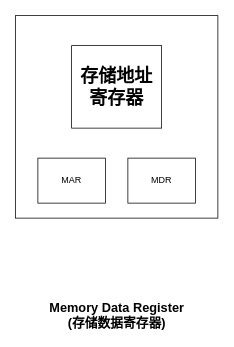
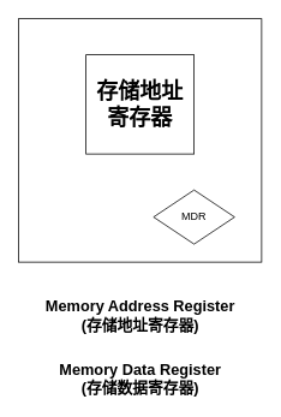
- <mxCell id="5" value="MAR" style="rounded=0;whiteSpace=wrap;html=1;" parent="2" vertex="1"><mxGeometry x="30" y="190" width="90" height="60" as="geometry" /></mxCell>
- <mxCell id="6" value="MDR" style="rounded=0;whiteSpace=wrap;html=1;" parent="2" vertex="1"><mxGeometry x="150" y="190" width="90" height="60" as="geometry" /></mxCell>
+ <mxCell id="6" value="MDR" style="rhombus;whiteSpace=wrap;html=1;" parent="2" vertex="1"><mxGeometry x="150" y="190" width="90" height="60" as="geometry" /></mxCell>
+ <mxCell id="7" value="&lt;b style=&quot;font-size: 17px&quot;&gt;Memory Address Register&lt;br&gt;(存储地址寄存器)&lt;/b&gt;" style="text;html=1;align=center;verticalAlign=middle;resizable=0;points=[];autosize=1;strokeColor=none;" parent="1" vertex="1"><mxGeometry x="40" y="330" width="230" height="40" as="geometry" /></mxCell>
